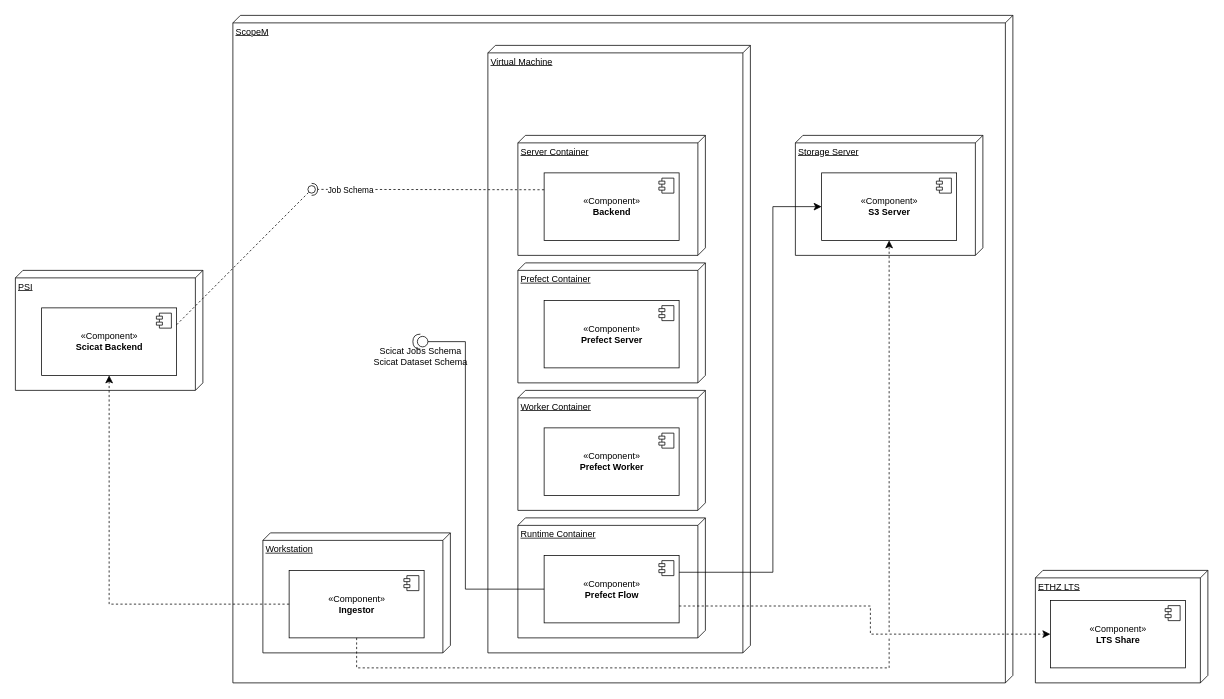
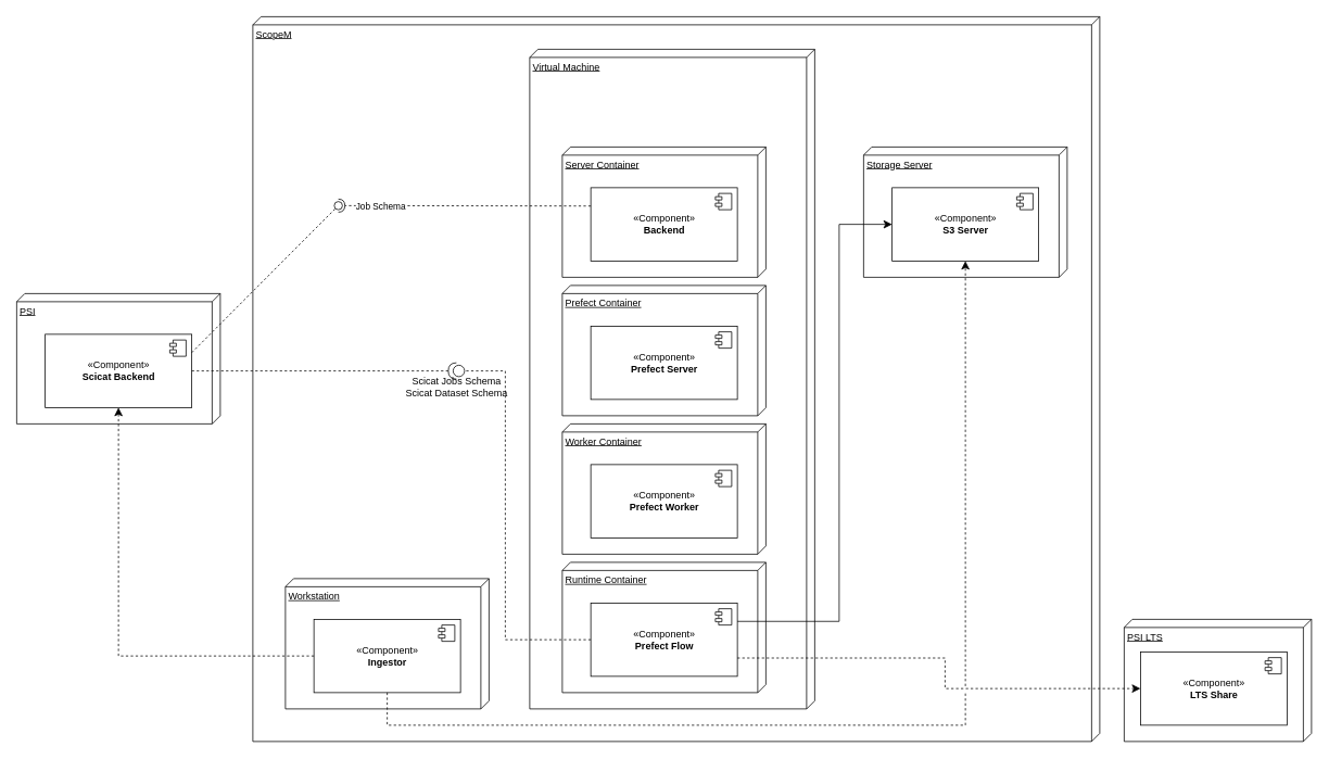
+ <mxCell id="44" value="" style="rounded=0;orthogonalLoop=1;jettySize=auto;html=1;endArrow=none;endFill=0;sketch=0;targetPerimeterSpacing=0;dashed=1;fontFamily=Helvetica;fontSize=11;fontColor=default;align=center;startSize=8;endSize=8;strokeColor=default;edgeStyle=elbowEdgeStyle;elbow=horizontal;startArrow=none;" edge="1" parent="1" source="50" target="10"><mxGeometry width="50" height="50" relative="1" as="geometry"><mxPoint x="915" y="772.5" as="sourcePoint" /><mxPoint x="1105" y="285" as="targetPoint" /><Array as="points" /></mxGeometry></mxCell>
- <mxCell id="49" value="" style="rounded=0;orthogonalLoop=1;jettySize=auto;html=1;endArrow=none;endFill=0;sketch=0;sourcePerimeterSpacing=0;dashed=0;fontFamily=Helvetica;fontSize=11;fontColor=default;align=center;startSize=8;endSize=8;strokeColor=default;edgeStyle=elbowEdgeStyle;elbow=horizontal;" edge="1" parent="1" source="26" target="50"><mxGeometry width="50" height="50" relative="1" as="geometry"><mxPoint x="725" y="785" as="sourcePoint" /><mxPoint x="235" y="455" as="targetPoint" /><Array as="points"><mxPoint x="620" y="660" /></Array></mxGeometry></mxCell>
+ <mxCell id="49" value="" style="rounded=0;orthogonalLoop=1;jettySize=auto;html=1;endArrow=none;endFill=0;sketch=0;sourcePerimeterSpacing=0;dashed=1;fontFamily=Helvetica;fontSize=11;fontColor=default;align=center;startSize=8;endSize=8;strokeColor=default;edgeStyle=elbowEdgeStyle;elbow=horizontal;" edge="1" parent="1" source="26" target="50"><mxGeometry width="50" height="50" relative="1" as="geometry"><mxPoint x="725" y="785" as="sourcePoint" /><mxPoint x="235" y="455" as="targetPoint" /><Array as="points"><mxPoint x="620" y="660" /></Array></mxGeometry></mxCell>
- <mxCell id="4" value="ETHZ LTS" style="verticalAlign=top;align=left;spacingTop=8;spacingLeft=2;spacingRight=12;shape=cube;size=10;direction=south;fontStyle=4;html=1;" vertex="1" parent="3"><mxGeometry width="230" height="150" as="geometry" /></mxCell>
+ <mxCell id="4" value="PSI LTS" style="verticalAlign=top;align=left;spacingTop=8;spacingLeft=2;spacingRight=12;shape=cube;size=10;direction=south;fontStyle=4;html=1;" vertex="1" parent="3"><mxGeometry width="230" height="150" as="geometry" /></mxCell>
